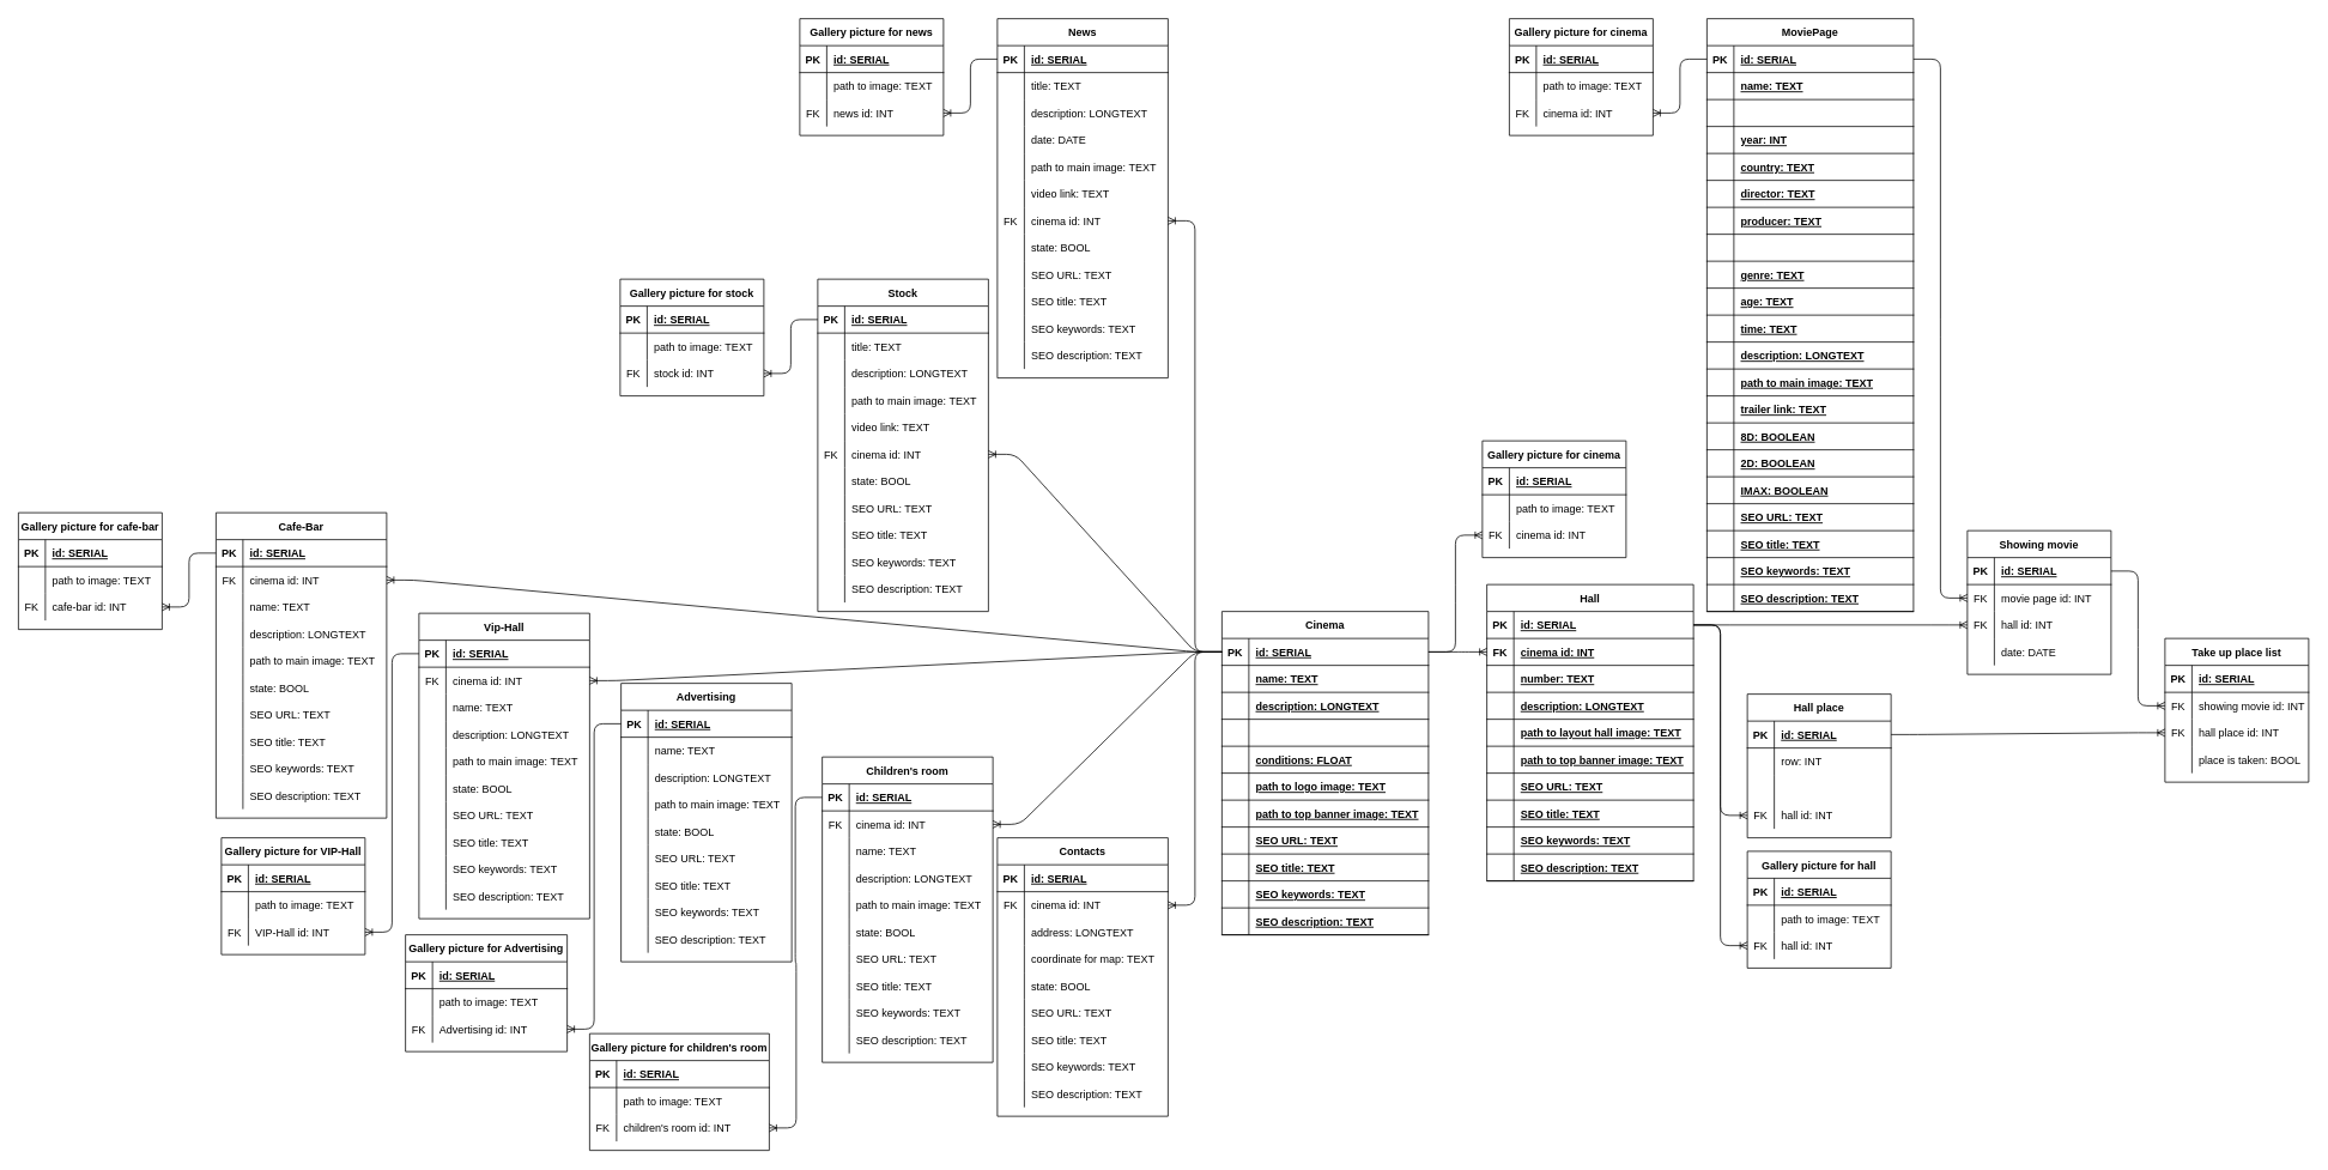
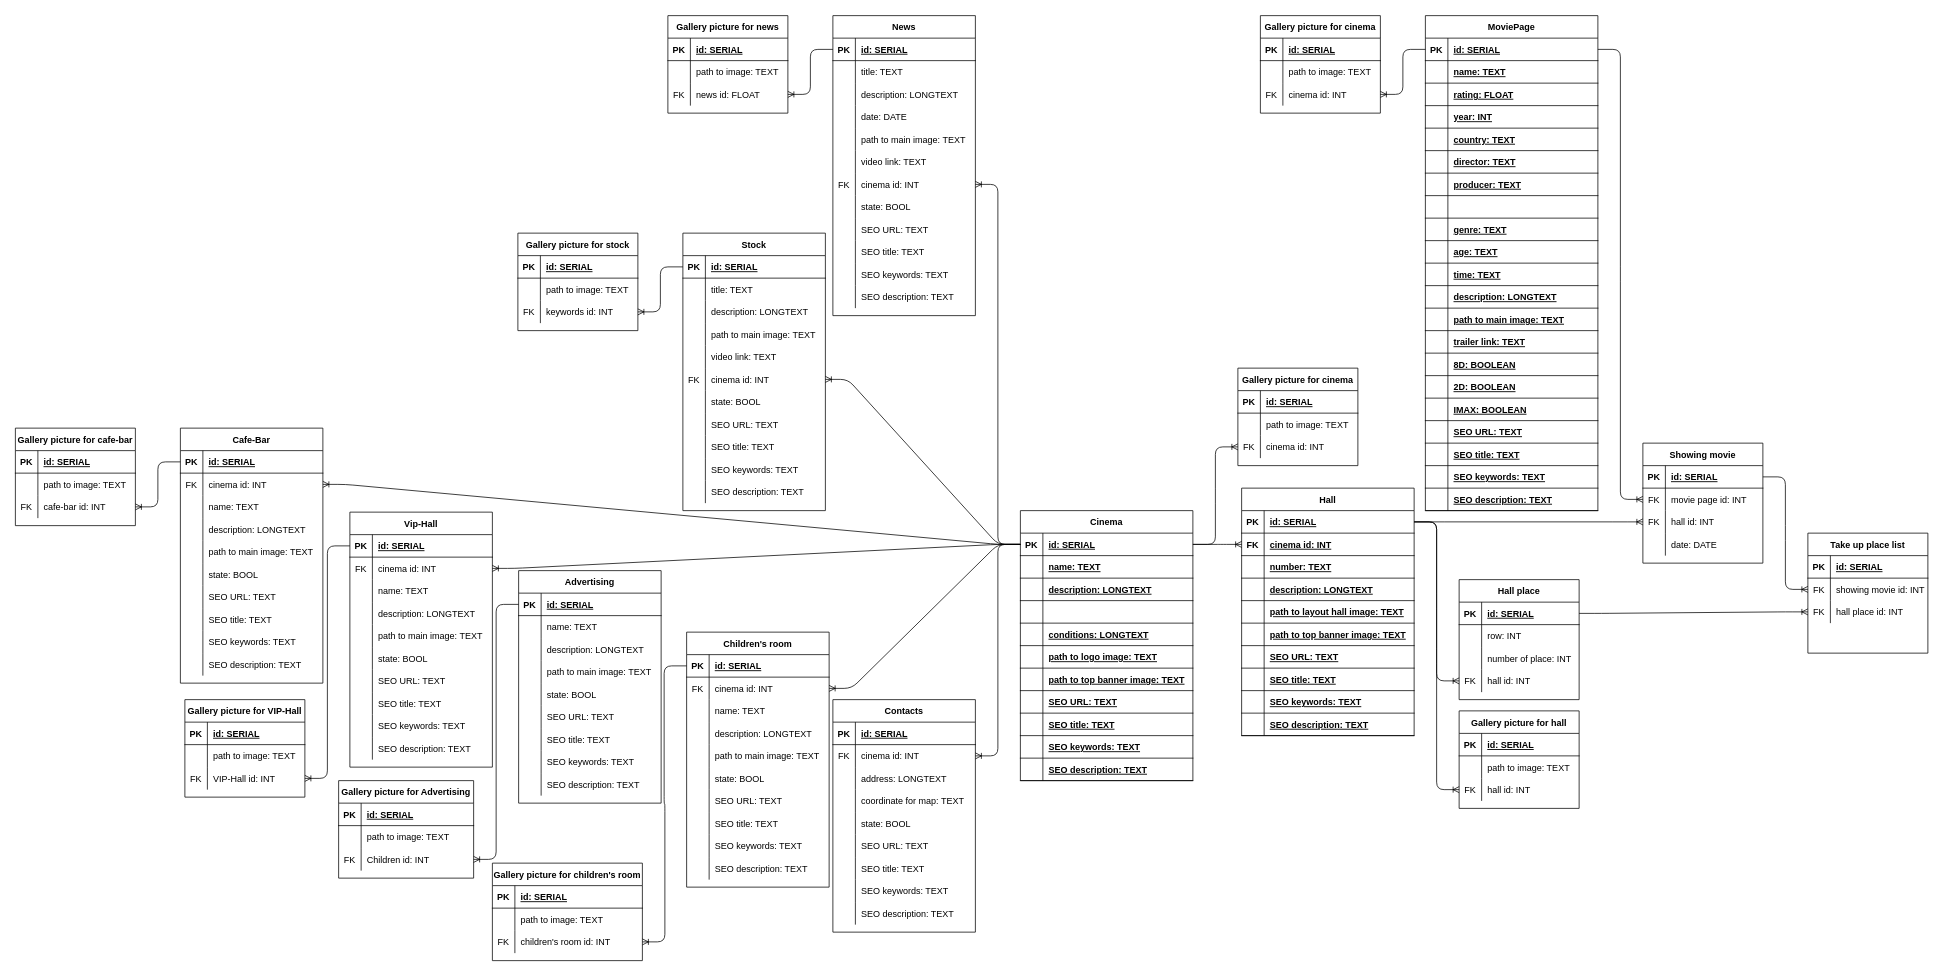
+ <mxCell id="77" value="rating: FLOAT" style="shape=partialRectangle;connectable=0;fillColor=none;top=0;left=0;bottom=0;right=0;align=left;spacingLeft=6;fontStyle=5;overflow=hidden;" parent="75" vertex="1"><mxGeometry x="30" width="200" height="30" as="geometry" /></mxCell>
- <mxCell id="412" value="news id: INT" style="shape=partialRectangle;connectable=0;fillColor=none;top=0;left=0;bottom=0;right=0;align=left;spacingLeft=6;overflow=hidden;" parent="410" vertex="1"><mxGeometry x="30" width="130" height="30" as="geometry" /></mxCell>
+ <mxCell id="412" value="news id: FLOAT" style="shape=partialRectangle;connectable=0;fillColor=none;top=0;left=0;bottom=0;right=0;align=left;spacingLeft=6;overflow=hidden;" parent="410" vertex="1"><mxGeometry x="30" width="130" height="30" as="geometry" /></mxCell>
- <mxCell id="422" value="stock id: INT" style="shape=partialRectangle;connectable=0;fillColor=none;top=0;left=0;bottom=0;right=0;align=left;spacingLeft=6;overflow=hidden;" parent="420" vertex="1"><mxGeometry x="30" width="130" height="30" as="geometry" /></mxCell>
+ <mxCell id="422" value="keywords id: INT" style="shape=partialRectangle;connectable=0;fillColor=none;top=0;left=0;bottom=0;right=0;align=left;spacingLeft=6;overflow=hidden;" parent="420" vertex="1"><mxGeometry x="30" width="130" height="30" as="geometry" /></mxCell>
- <mxCell id="172" value="place is taken: BOOL" style="shape=partialRectangle;connectable=0;fillColor=none;top=0;left=0;bottom=0;right=0;align=left;spacingLeft=6;overflow=hidden;" parent="170" vertex="1"><mxGeometry x="30" width="130" height="30" as="geometry" /></mxCell>
- <mxCell id="16" value="conditions: FLOAT" style="shape=partialRectangle;connectable=0;fillColor=none;top=0;left=0;bottom=0;right=0;align=left;spacingLeft=6;fontStyle=5;overflow=hidden;" parent="14" vertex="1"><mxGeometry x="30" width="200" height="30" as="geometry" /></mxCell>
+ <mxCell id="16" value="conditions: LONGTEXT" style="shape=partialRectangle;connectable=0;fillColor=none;top=0;left=0;bottom=0;right=0;align=left;spacingLeft=6;fontStyle=5;overflow=hidden;" parent="14" vertex="1"><mxGeometry x="30" width="200" height="30" as="geometry" /></mxCell>
+ <mxCell id="140" value="number of place: INT" style="shape=partialRectangle;connectable=0;fillColor=none;top=0;left=0;bottom=0;right=0;align=left;spacingLeft=6;overflow=hidden;" parent="138" vertex="1"><mxGeometry x="30" width="130" height="30" as="geometry" /></mxCell>
- <mxCell id="484" value="Advertising id: INT" style="shape=partialRectangle;connectable=0;fillColor=none;top=0;left=0;bottom=0;right=0;align=left;spacingLeft=6;overflow=hidden;" parent="482" vertex="1"><mxGeometry x="30" width="150" height="30" as="geometry" /></mxCell>
+ <mxCell id="484" value="Children id: INT" style="shape=partialRectangle;connectable=0;fillColor=none;top=0;left=0;bottom=0;right=0;align=left;spacingLeft=6;overflow=hidden;" parent="482" vertex="1"><mxGeometry x="30" width="150" height="30" as="geometry" /></mxCell>
